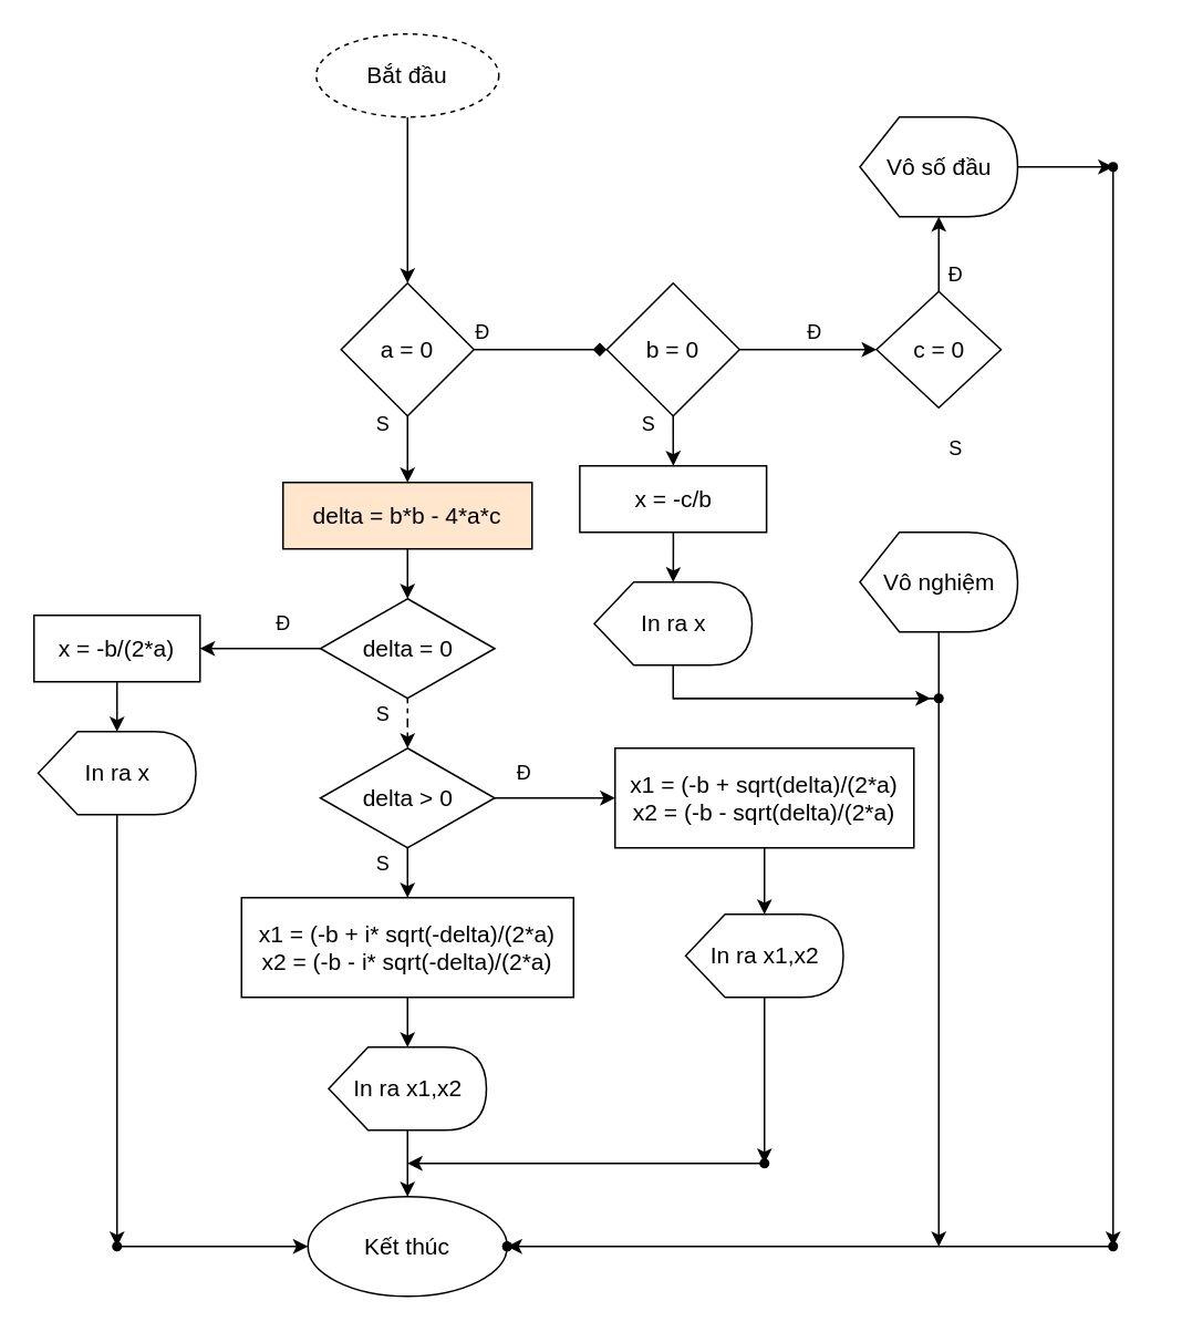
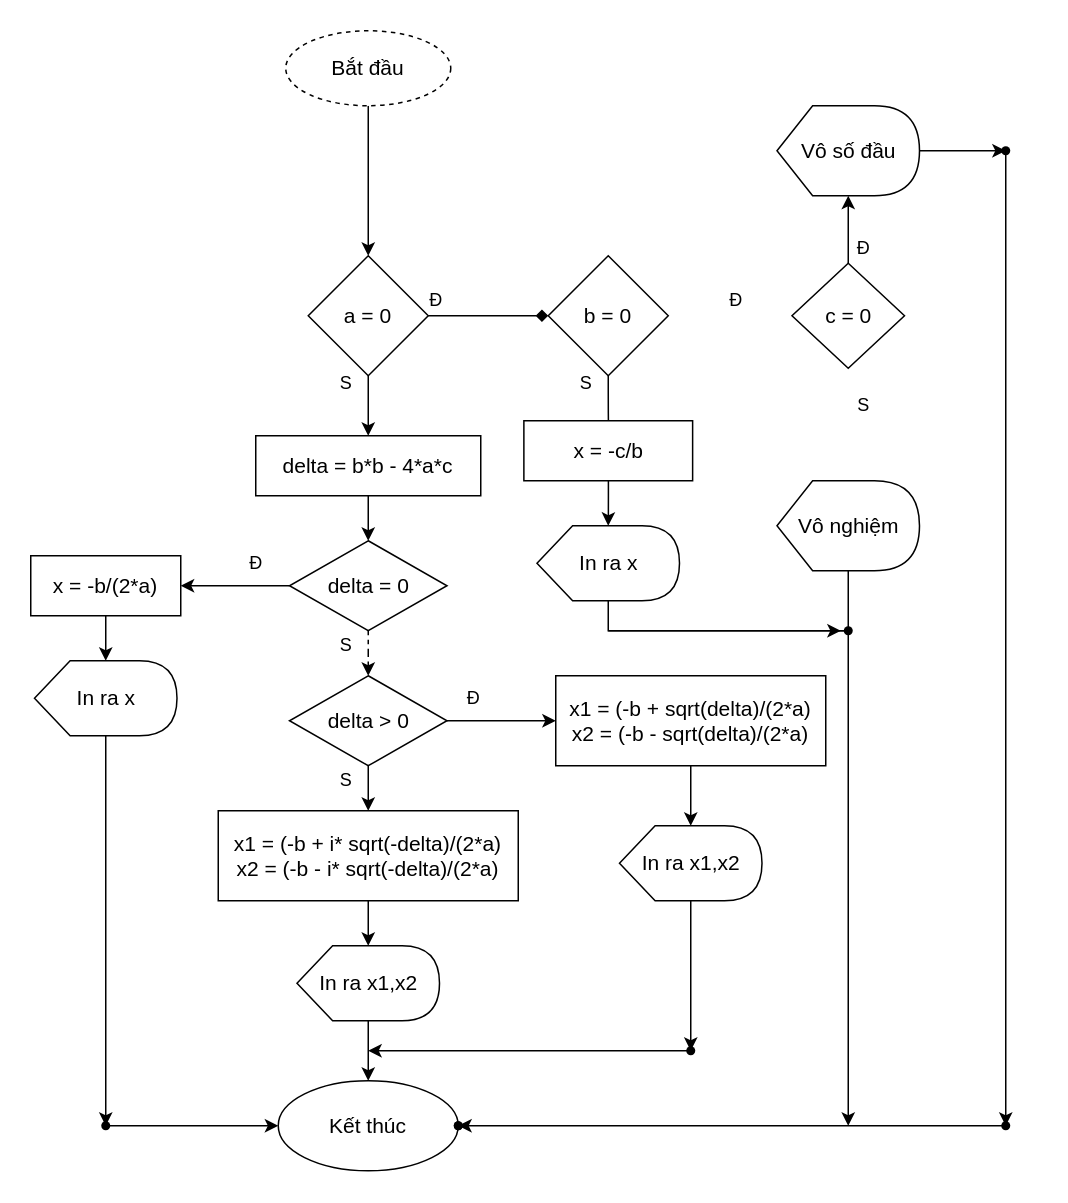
- <mxCell id="7" value="" style="edgeStyle=orthogonalEdgeStyle;rounded=1;orthogonalLoop=1;jettySize=auto;html=1;" parent="1" source="9" target="11" edge="1"><mxGeometry relative="1" as="geometry" /></mxCell>
- <mxCell id="8" value="" style="edgeStyle=orthogonalEdgeStyle;rounded=1;orthogonalLoop=1;jettySize=auto;html=1;" parent="1" source="9" target="18" edge="1"><mxGeometry relative="1" as="geometry" /></mxCell>
+ <mxCell id="8" value="" style="edgeStyle=orthogonalEdgeStyle;rounded=1;orthogonalLoop=1;jettySize=auto;html=1;endArrow=none;" parent="1" source="9" target="18" edge="1"><mxGeometry relative="1" as="geometry" /></mxCell>
- <mxCell id="20" value="delta = b*b - 4*a*c" style="whiteSpace=wrap;html=1;fontSize=14;fillColor=#ffe6cc;" parent="1" vertex="1"><mxGeometry x="170" y="290" width="150" height="40" as="geometry" /></mxCell>
+ <mxCell id="20" value="delta = b*b - 4*a*c" style="whiteSpace=wrap;html=1;fontSize=14;" parent="1" vertex="1"><mxGeometry x="170" y="290" width="150" height="40" as="geometry" /></mxCell>
